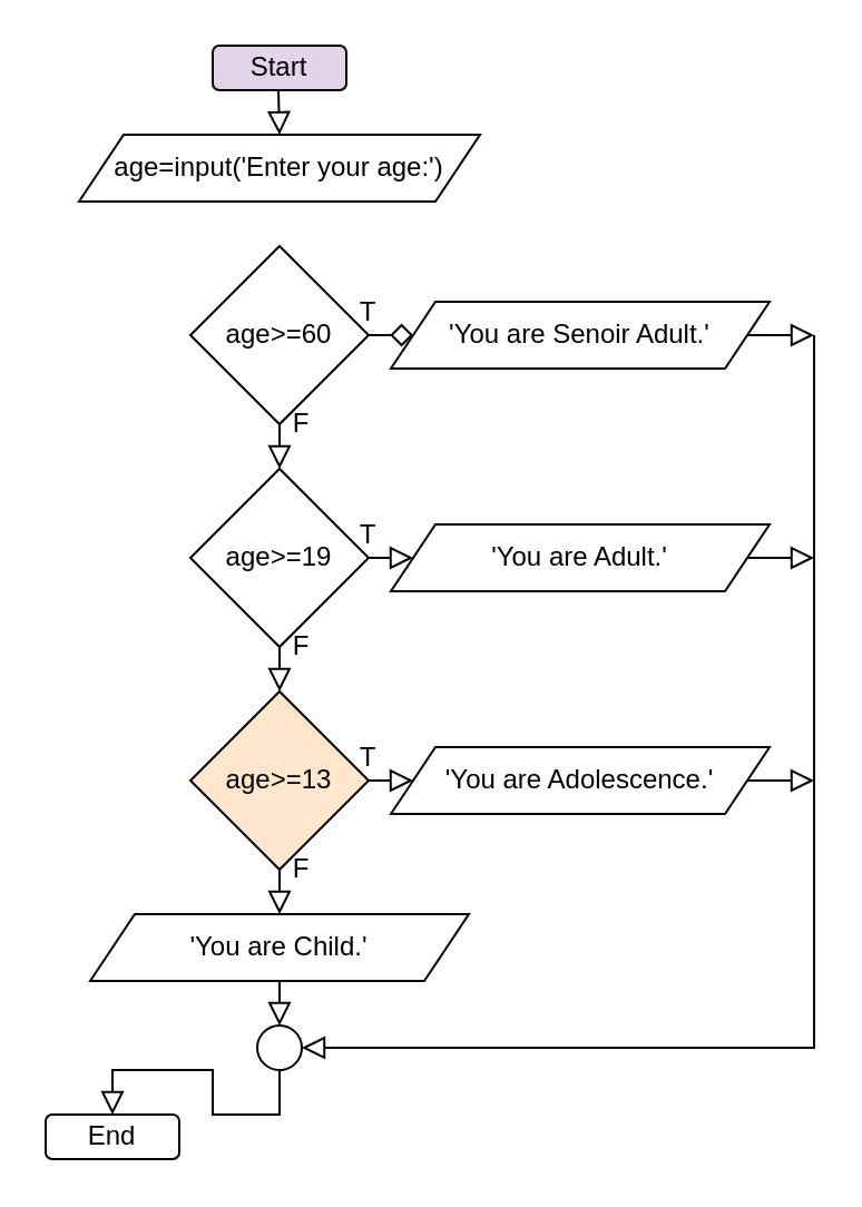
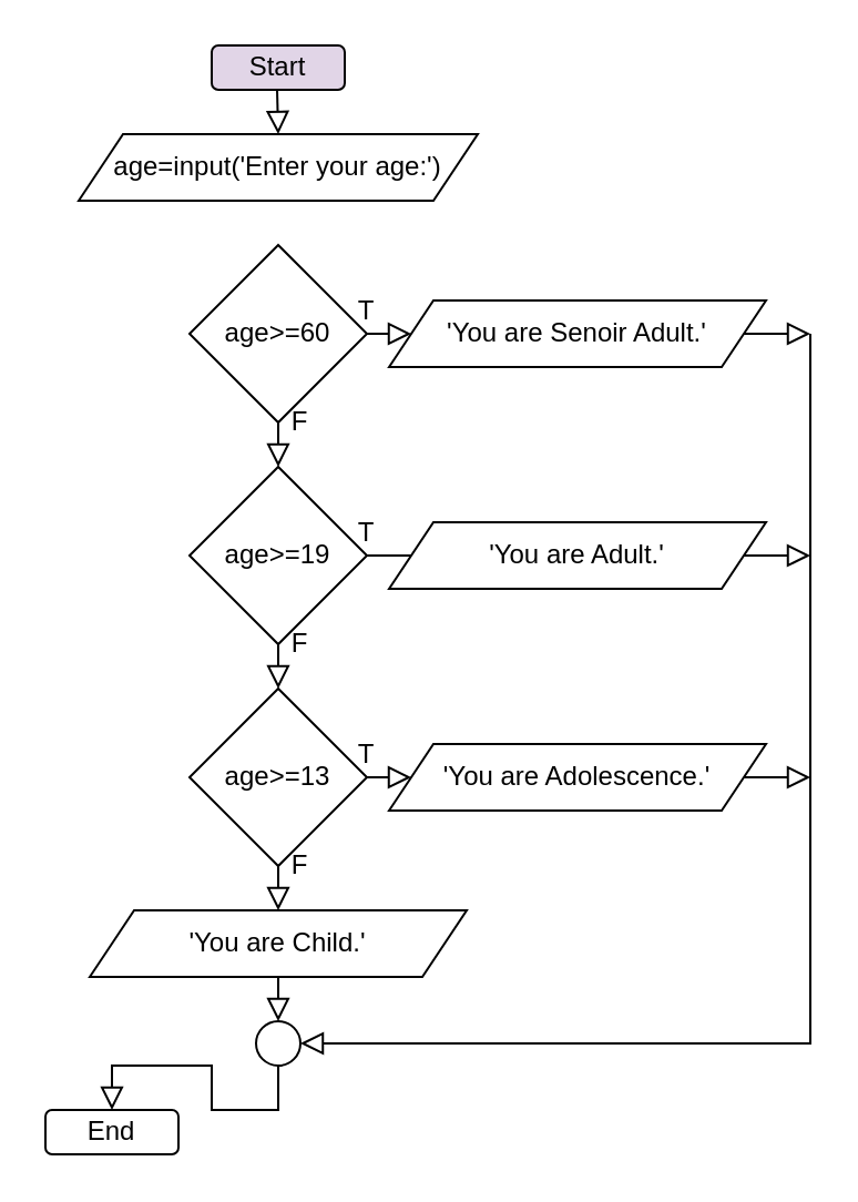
- <mxCell id="22" value="" style="rounded=0;html=1;jettySize=auto;orthogonalLoop=1;fontSize=11;endArrow=diamond;endFill=0;endSize=8;strokeWidth=1;shadow=0;labelBackgroundColor=none;edgeStyle=orthogonalEdgeStyle;entryX=0;entryY=0.5;entryDx=0;entryDy=0;exitX=1;exitY=0.5;exitDx=0;exitDy=0;" edge="1" parent="1" source="6" target="7"><mxGeometry relative="1" as="geometry"><mxPoint x="175" y="260" as="sourcePoint" /><mxPoint x="195" y="260" as="targetPoint" /><Array as="points"><mxPoint x="175" y="150" /><mxPoint x="175" y="150" /></Array></mxGeometry></mxCell>
+ <mxCell id="22" value="" style="rounded=0;html=1;jettySize=auto;orthogonalLoop=1;fontSize=11;endArrow=block;endFill=0;endSize=8;strokeWidth=1;shadow=0;labelBackgroundColor=none;edgeStyle=orthogonalEdgeStyle;entryX=0;entryY=0.5;entryDx=0;entryDy=0;exitX=1;exitY=0.5;exitDx=0;exitDy=0;" edge="1" parent="1" source="6" target="7"><mxGeometry relative="1" as="geometry"><mxPoint x="175" y="260" as="sourcePoint" /><mxPoint x="195" y="260" as="targetPoint" /><Array as="points"><mxPoint x="175" y="150" /><mxPoint x="175" y="150" /></Array></mxGeometry></mxCell>
- <mxCell id="21" value="" style="rounded=0;html=1;jettySize=auto;orthogonalLoop=1;fontSize=11;endArrow=block;endFill=0;endSize=8;strokeWidth=1;shadow=0;labelBackgroundColor=none;edgeStyle=orthogonalEdgeStyle;entryX=0;entryY=0.5;entryDx=0;entryDy=0;" edge="1" parent="1" source="8" target="9"><mxGeometry relative="1" as="geometry"><mxPoint x="175" y="360" as="sourcePoint" /><mxPoint x="195" y="360" as="targetPoint" /><Array as="points"><mxPoint x="165" y="250" /><mxPoint x="165" y="250" /></Array></mxGeometry></mxCell>
+ <mxCell id="21" value="" style="rounded=0;html=1;jettySize=auto;orthogonalLoop=1;fontSize=11;endArrow=none;endFill=0;endSize=8;strokeWidth=1;shadow=0;labelBackgroundColor=none;edgeStyle=orthogonalEdgeStyle;entryX=0;entryY=0.5;entryDx=0;entryDy=0;" edge="1" parent="1" source="8" target="9"><mxGeometry relative="1" as="geometry"><mxPoint x="175" y="360" as="sourcePoint" /><mxPoint x="195" y="360" as="targetPoint" /><Array as="points"><mxPoint x="165" y="250" /><mxPoint x="165" y="250" /></Array></mxGeometry></mxCell>
- <mxCell id="11" value="age&amp;gt;=13" style="rhombus;whiteSpace=wrap;html=1;fillColor=#ffe6cc;" vertex="1" parent="1"><mxGeometry x="85" y="310" width="80" height="80" as="geometry" /></mxCell>
+ <mxCell id="11" value="age&amp;gt;=13" style="rhombus;whiteSpace=wrap;html=1;" vertex="1" parent="1"><mxGeometry x="85" y="310" width="80" height="80" as="geometry" /></mxCell>
